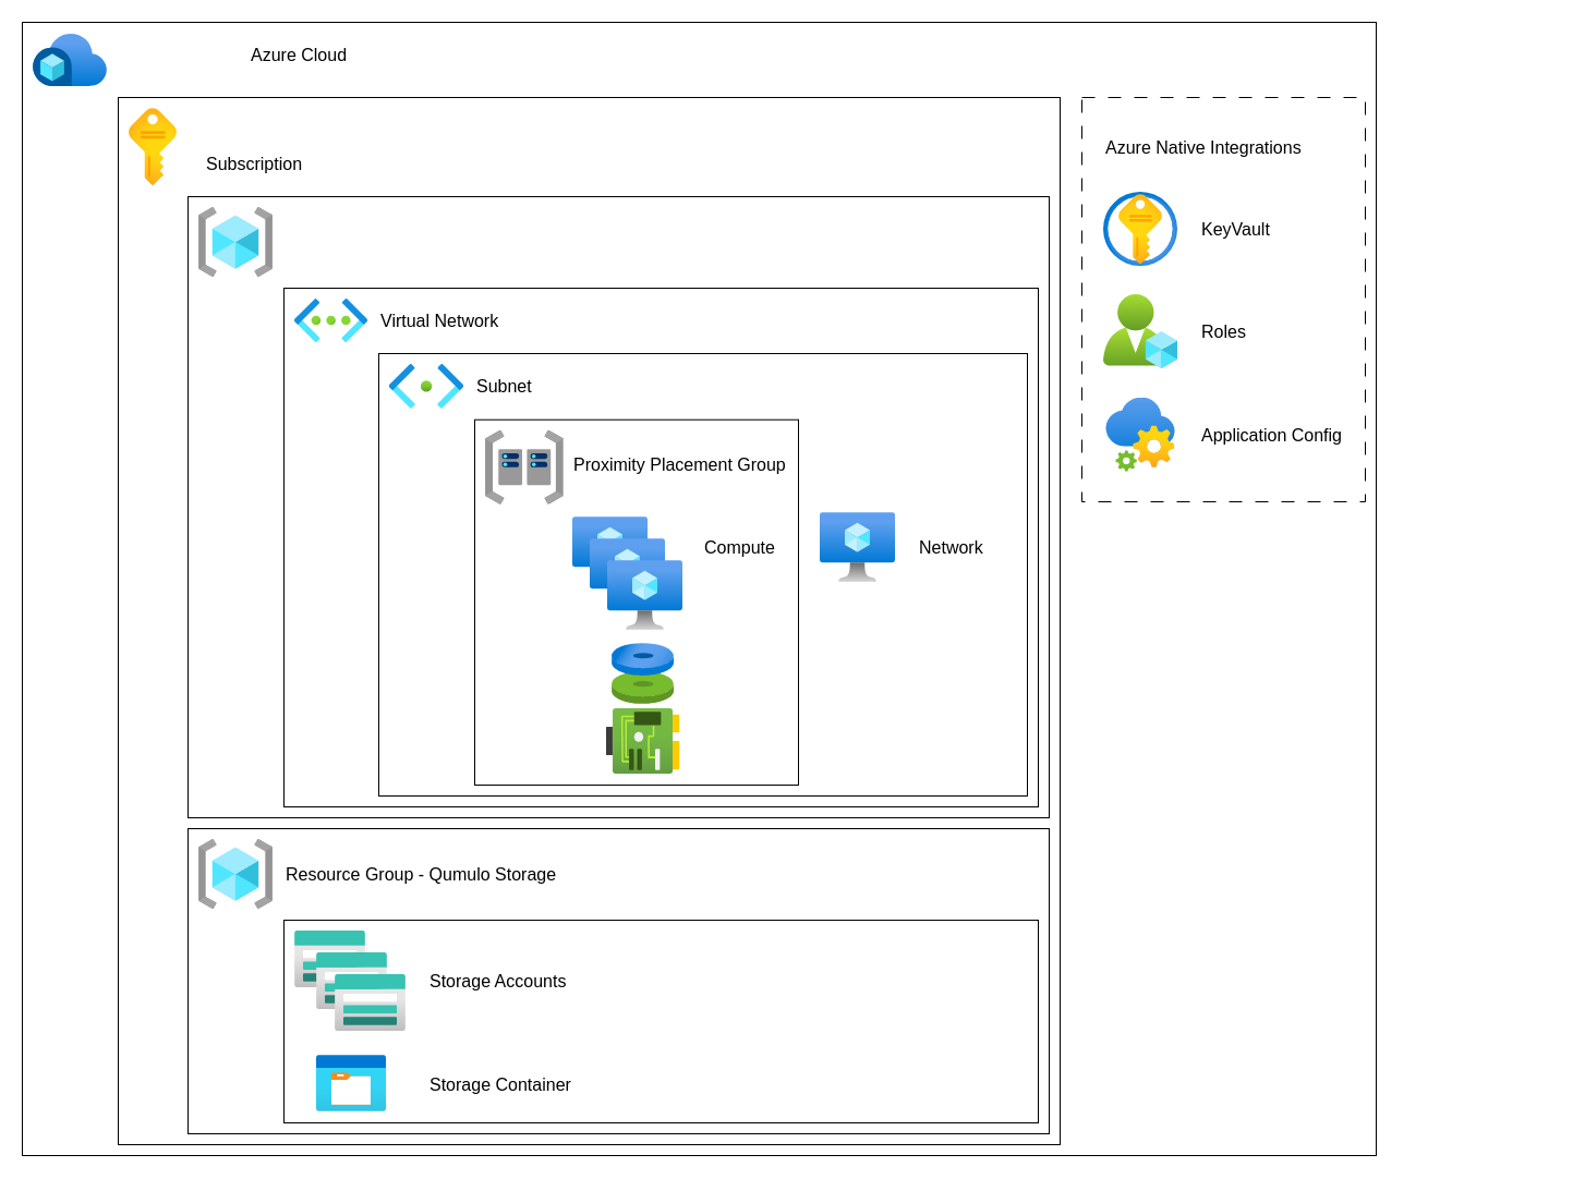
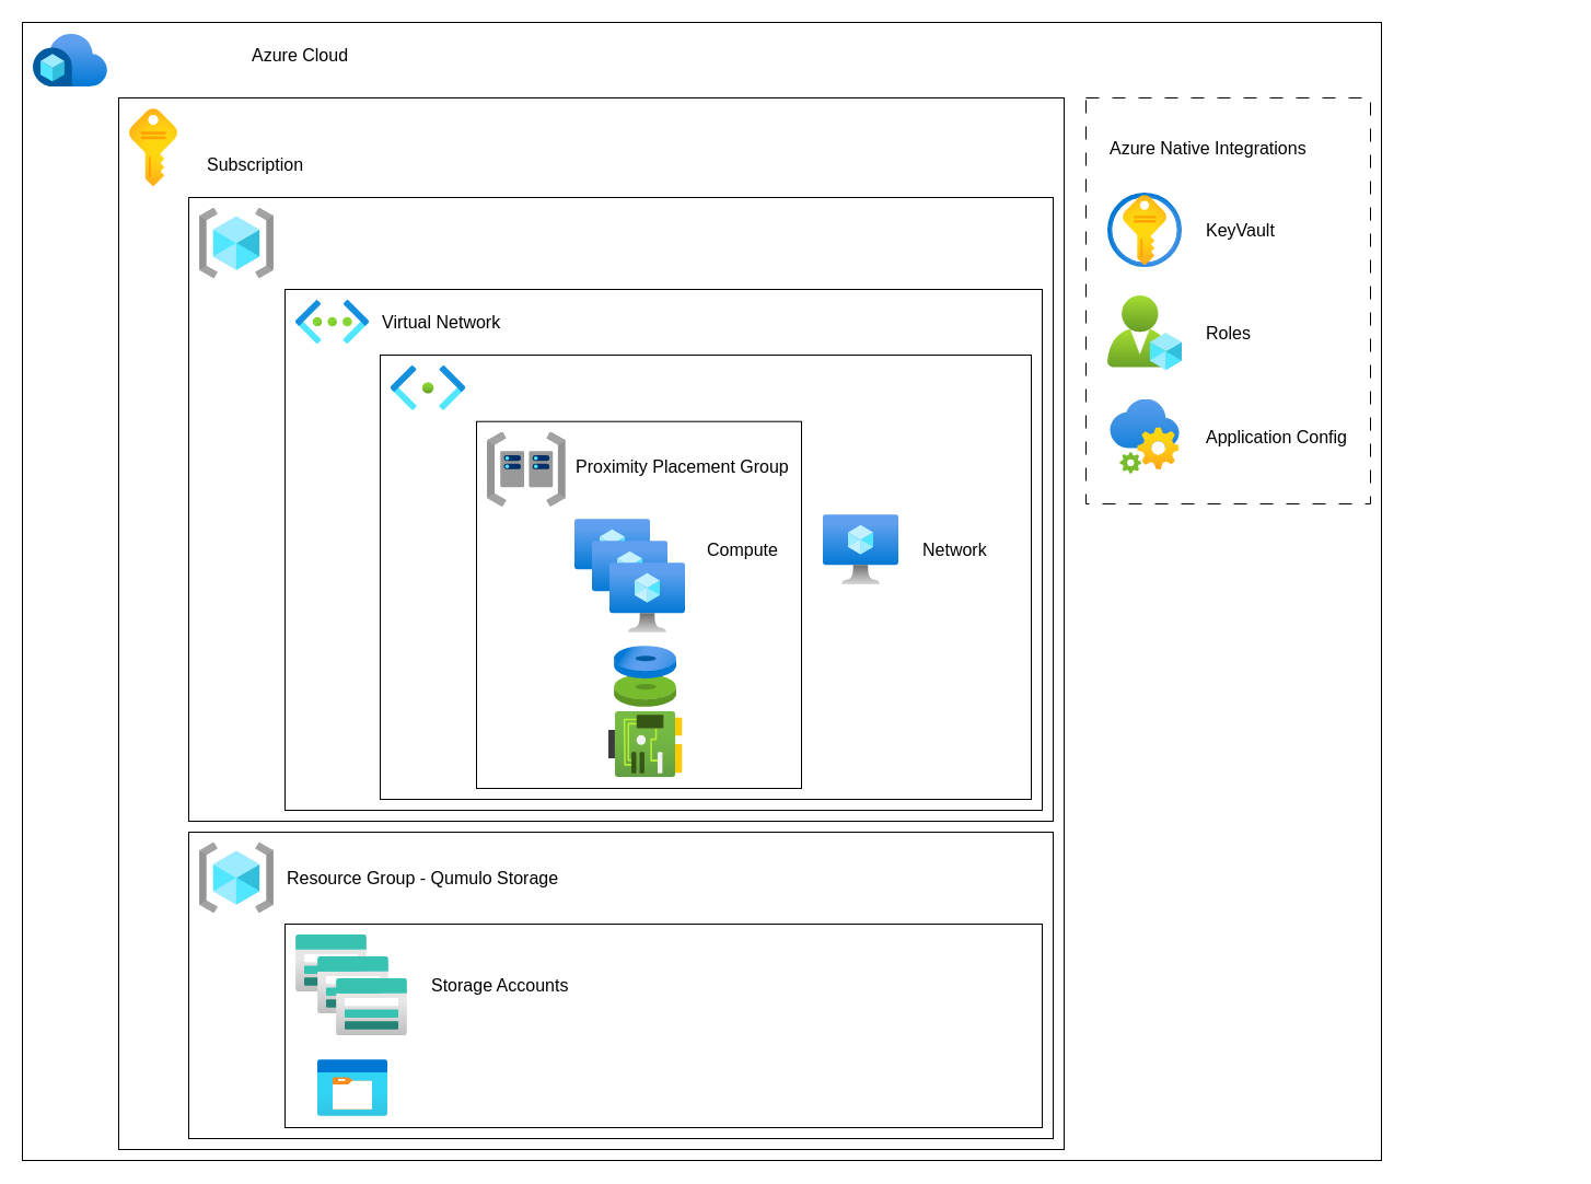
- <mxCell id="30" value="Subnet" style="text;html=1;align=left;verticalAlign=middle;whiteSpace=wrap;rounded=0;fontSize=16;" vertex="1" parent="1"><mxGeometry x="435" y="339.36" width="112" height="30" as="geometry" /></mxCell>
- <mxCell id="33" value="Storage Container" style="text;html=1;align=left;verticalAlign=middle;whiteSpace=wrap;rounded=0;fontSize=16;" vertex="1" parent="1"><mxGeometry x="392" y="980" width="332" height="30" as="geometry" /></mxCell>
